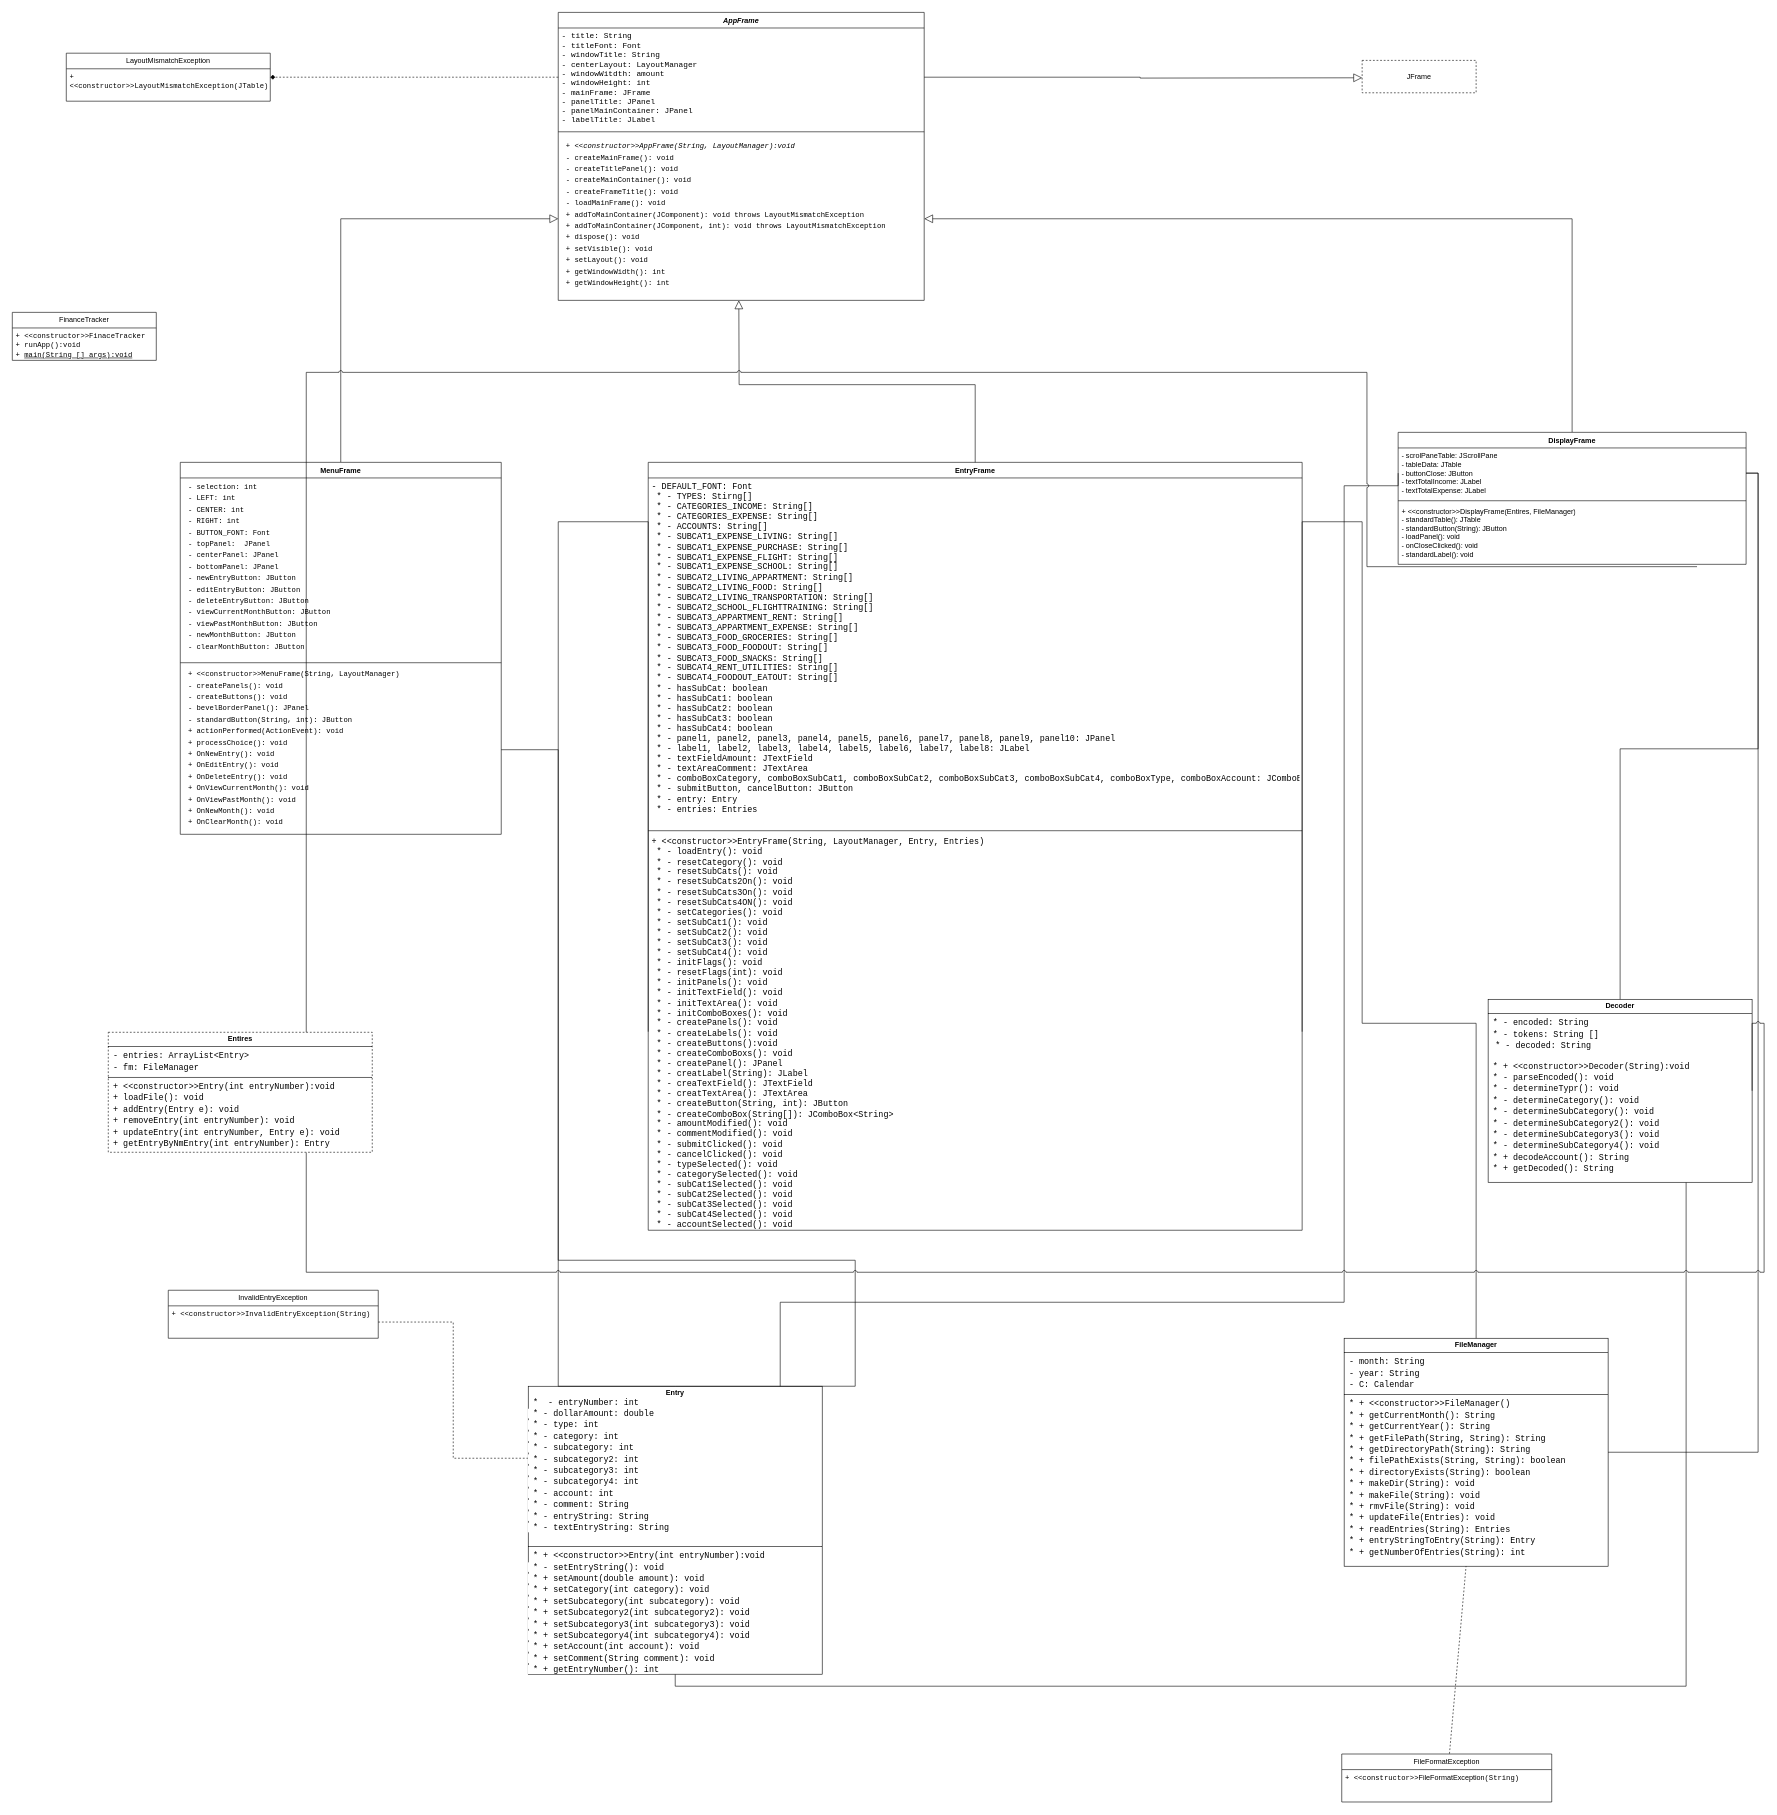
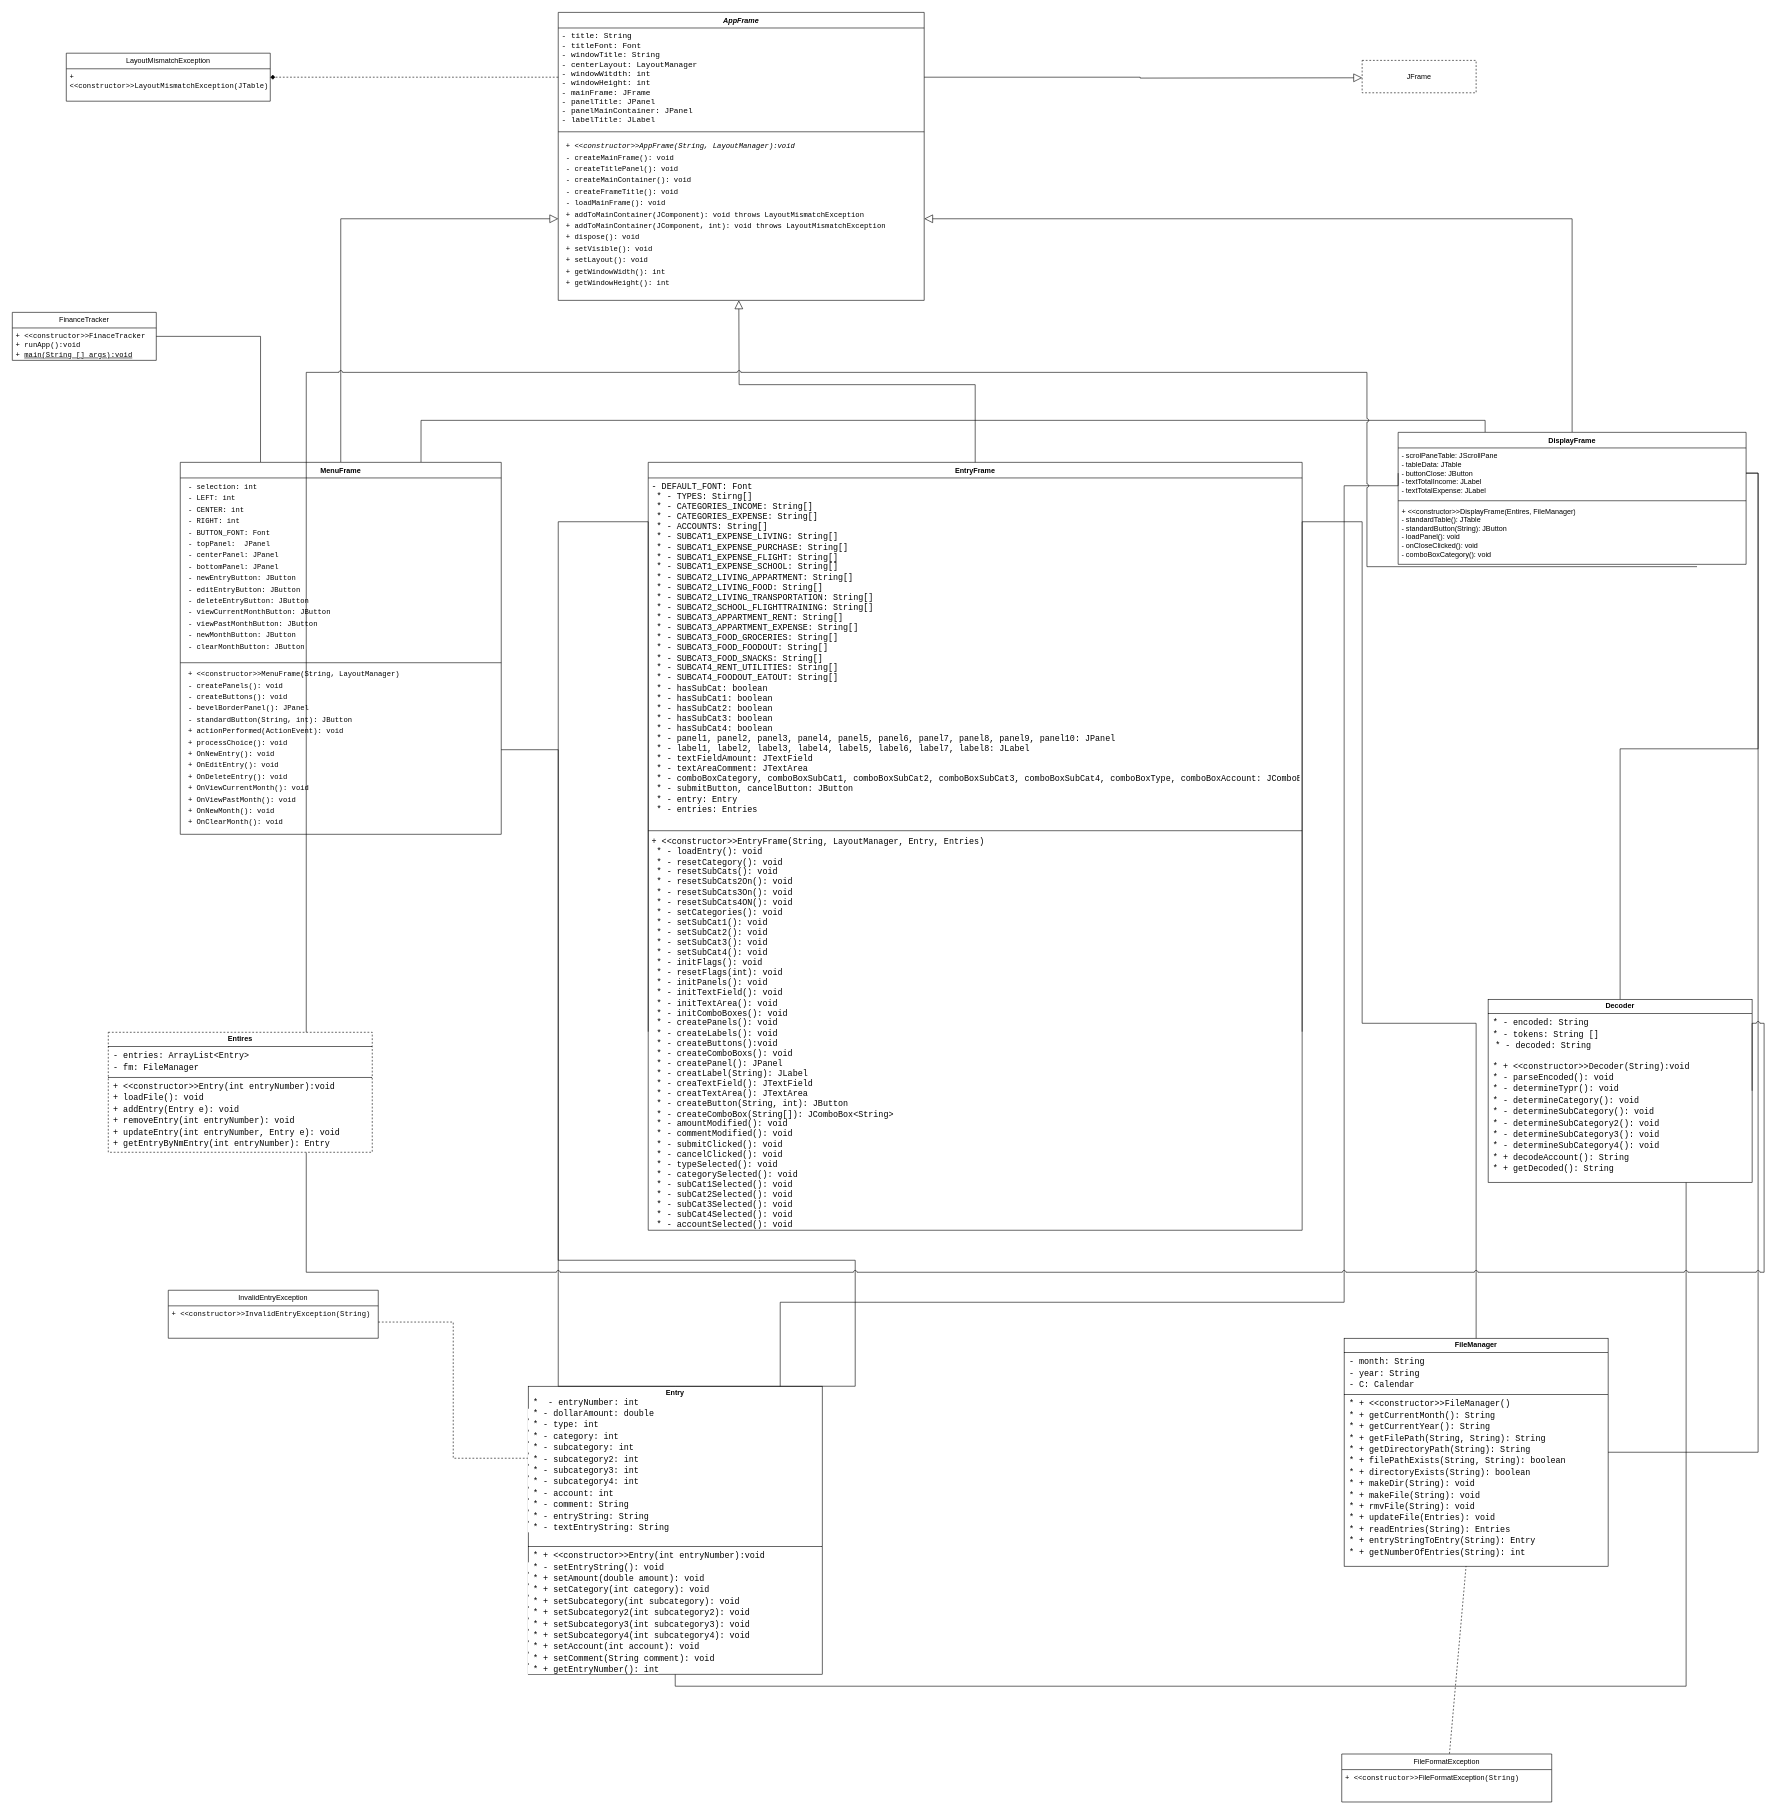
- <mxCell id="4" value="&lt;font face=&quot;Courier New&quot; style=&quot;font-size: 13px;&quot;&gt;- title: String&lt;/font&gt;&lt;div&gt;&lt;font face=&quot;Courier New&quot; style=&quot;font-size: 13px;&quot;&gt;- titleFont: Font&lt;/font&gt;&lt;/div&gt;&lt;div&gt;&lt;font face=&quot;Courier New&quot; style=&quot;font-size: 13px;&quot;&gt;- windowTitle: String&lt;/font&gt;&lt;/div&gt;&lt;div&gt;&lt;font face=&quot;Courier New&quot; style=&quot;font-size: 13px;&quot;&gt;- centerLayout: LayoutManager&lt;/font&gt;&lt;/div&gt;&lt;div&gt;&lt;font face=&quot;Courier New&quot; style=&quot;font-size: 13px;&quot;&gt;- windowWitdth: amount&lt;/font&gt;&lt;/div&gt;&lt;div&gt;&lt;font face=&quot;Courier New&quot; style=&quot;font-size: 13px;&quot;&gt;- windowHeight: int&lt;/font&gt;&lt;/div&gt;&lt;div&gt;&lt;font face=&quot;Courier New&quot; style=&quot;font-size: 13px;&quot;&gt;- mainFrame: JFrame&lt;/font&gt;&lt;/div&gt;&lt;div&gt;&lt;font face=&quot;Courier New&quot; style=&quot;font-size: 13px;&quot;&gt;- panelTitle: JPanel&lt;/font&gt;&lt;/div&gt;&lt;div&gt;&lt;font face=&quot;Courier New&quot; style=&quot;font-size: 13px;&quot;&gt;- panelMainContainer: JPanel&lt;/font&gt;&lt;/div&gt;&lt;div&gt;&lt;font face=&quot;Courier New&quot; style=&quot;font-size: 13px;&quot;&gt;- labelTitle: JLabel&lt;/font&gt;&lt;/div&gt;" style="text;strokeColor=none;fillColor=none;align=left;verticalAlign=top;spacingLeft=4;spacingRight=4;overflow=hidden;rotatable=0;points=[[0,0.5],[1,0.5]];portConstraint=eastwest;whiteSpace=wrap;html=1;" parent="2" vertex="1"><mxGeometry y="26" width="610" height="164" as="geometry" /></mxCell>
+ <mxCell id="4" value="&lt;font face=&quot;Courier New&quot; style=&quot;font-size: 13px;&quot;&gt;- title: String&lt;/font&gt;&lt;div&gt;&lt;font face=&quot;Courier New&quot; style=&quot;font-size: 13px;&quot;&gt;- titleFont: Font&lt;/font&gt;&lt;/div&gt;&lt;div&gt;&lt;font face=&quot;Courier New&quot; style=&quot;font-size: 13px;&quot;&gt;- windowTitle: String&lt;/font&gt;&lt;/div&gt;&lt;div&gt;&lt;font face=&quot;Courier New&quot; style=&quot;font-size: 13px;&quot;&gt;- centerLayout: LayoutManager&lt;/font&gt;&lt;/div&gt;&lt;div&gt;&lt;font face=&quot;Courier New&quot; style=&quot;font-size: 13px;&quot;&gt;- windowWitdth: int&lt;/font&gt;&lt;/div&gt;&lt;div&gt;&lt;font face=&quot;Courier New&quot; style=&quot;font-size: 13px;&quot;&gt;- windowHeight: int&lt;/font&gt;&lt;/div&gt;&lt;div&gt;&lt;font face=&quot;Courier New&quot; style=&quot;font-size: 13px;&quot;&gt;- mainFrame: JFrame&lt;/font&gt;&lt;/div&gt;&lt;div&gt;&lt;font face=&quot;Courier New&quot; style=&quot;font-size: 13px;&quot;&gt;- panelTitle: JPanel&lt;/font&gt;&lt;/div&gt;&lt;div&gt;&lt;font face=&quot;Courier New&quot; style=&quot;font-size: 13px;&quot;&gt;- panelMainContainer: JPanel&lt;/font&gt;&lt;/div&gt;&lt;div&gt;&lt;font face=&quot;Courier New&quot; style=&quot;font-size: 13px;&quot;&gt;- labelTitle: JLabel&lt;/font&gt;&lt;/div&gt;" style="text;strokeColor=none;fillColor=none;align=left;verticalAlign=top;spacingLeft=4;spacingRight=4;overflow=hidden;rotatable=0;points=[[0,0.5],[1,0.5]];portConstraint=eastwest;whiteSpace=wrap;html=1;" parent="2" vertex="1"><mxGeometry y="26" width="610" height="164" as="geometry" /></mxCell>
+ <mxCell id="7" style="edgeStyle=orthogonalEdgeStyle;rounded=0;orthogonalLoop=1;jettySize=auto;html=1;exitX=1;exitY=0.5;exitDx=0;exitDy=0;entryX=0.25;entryY=0;entryDx=0;entryDy=0;endArrow=none;startFill=0;" parent="1" source="8" target="14" edge="1"><mxGeometry relative="1" as="geometry" /></mxCell>
+ <mxCell id="13" style="edgeStyle=orthogonalEdgeStyle;rounded=0;orthogonalLoop=1;jettySize=auto;html=1;exitX=0.75;exitY=0;exitDx=0;exitDy=0;entryX=0.25;entryY=0;entryDx=0;entryDy=0;endArrow=none;startFill=0;" parent="1" source="14" target="23" edge="1"><mxGeometry relative="1" as="geometry" /></mxCell>
- <mxCell id="26" value="+ &amp;lt;&amp;lt;constructor&amp;gt;&amp;gt;DisplayFrame(Entires, FileManager)&lt;div&gt;- standardTable(): JTable&lt;/div&gt;&lt;div&gt;- standardButton(String): JButton&lt;/div&gt;&lt;div&gt;- loadPanel(): void&lt;/div&gt;&lt;div&gt;- onCloseClicked(): void&lt;/div&gt;&lt;div&gt;- standardLabel(): void&lt;/div&gt;" style="text;strokeColor=none;fillColor=none;align=left;verticalAlign=top;spacingLeft=4;spacingRight=4;overflow=hidden;rotatable=0;points=[[0,0.5],[1,0.5]];portConstraint=eastwest;whiteSpace=wrap;html=1;" parent="23" vertex="1"><mxGeometry y="118" width="580" height="102" as="geometry" /></mxCell>
+ <mxCell id="26" value="+ &amp;lt;&amp;lt;constructor&amp;gt;&amp;gt;DisplayFrame(Entires, FileManager)&lt;div&gt;- standardTable(): JTable&lt;/div&gt;&lt;div&gt;- standardButton(String): JButton&lt;/div&gt;&lt;div&gt;- loadPanel(): void&lt;/div&gt;&lt;div&gt;- onCloseClicked(): void&lt;/div&gt;&lt;div&gt;- comboBoxCategory(): void&lt;/div&gt;" style="text;strokeColor=none;fillColor=none;align=left;verticalAlign=top;spacingLeft=4;spacingRight=4;overflow=hidden;rotatable=0;points=[[0,0.5],[1,0.5]];portConstraint=eastwest;whiteSpace=wrap;html=1;" parent="23" vertex="1"><mxGeometry y="118" width="580" height="102" as="geometry" /></mxCell>
